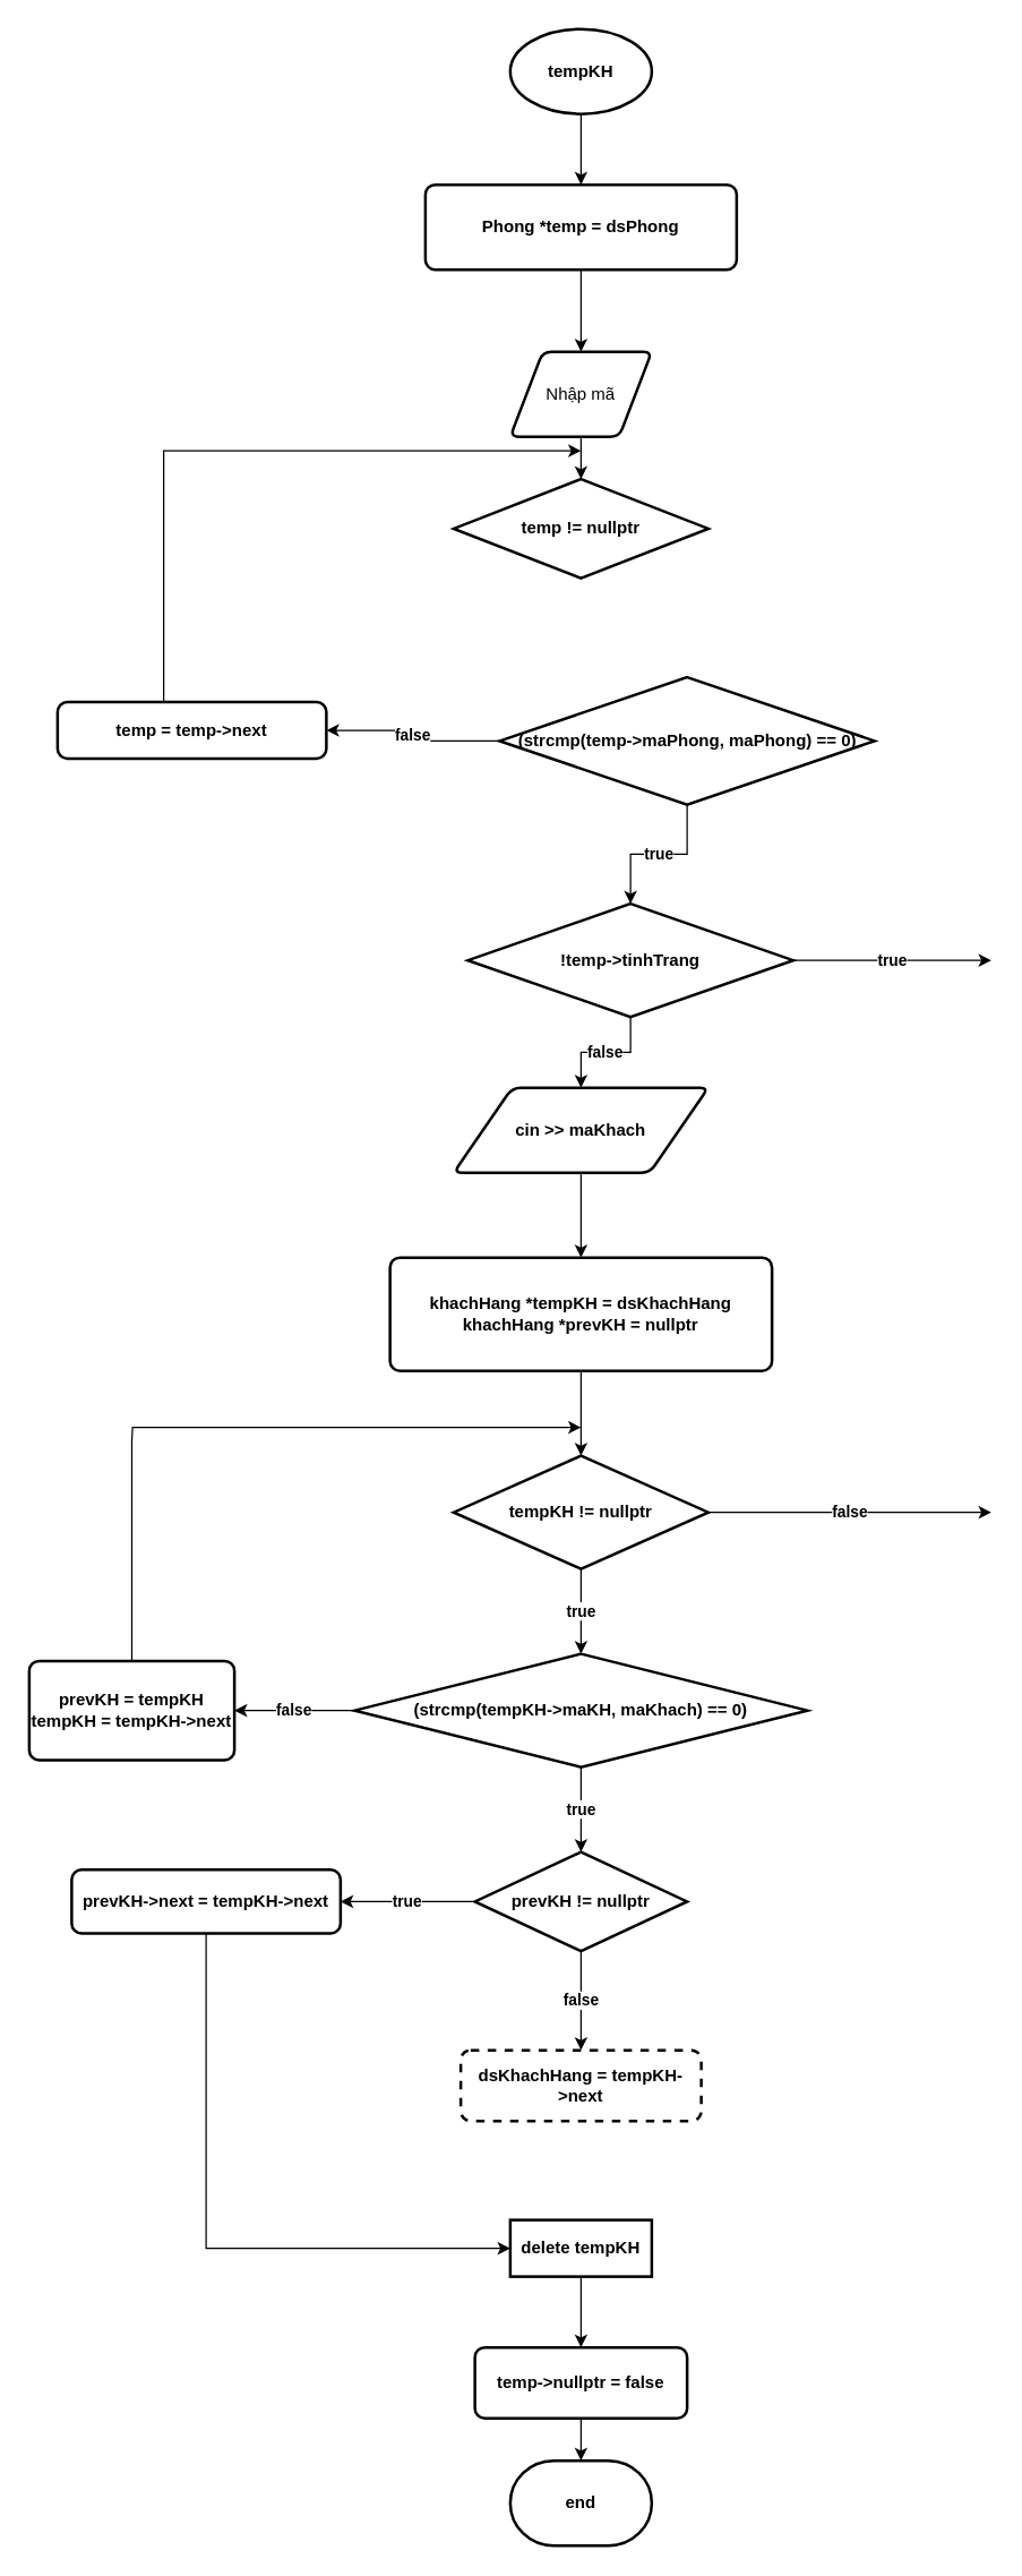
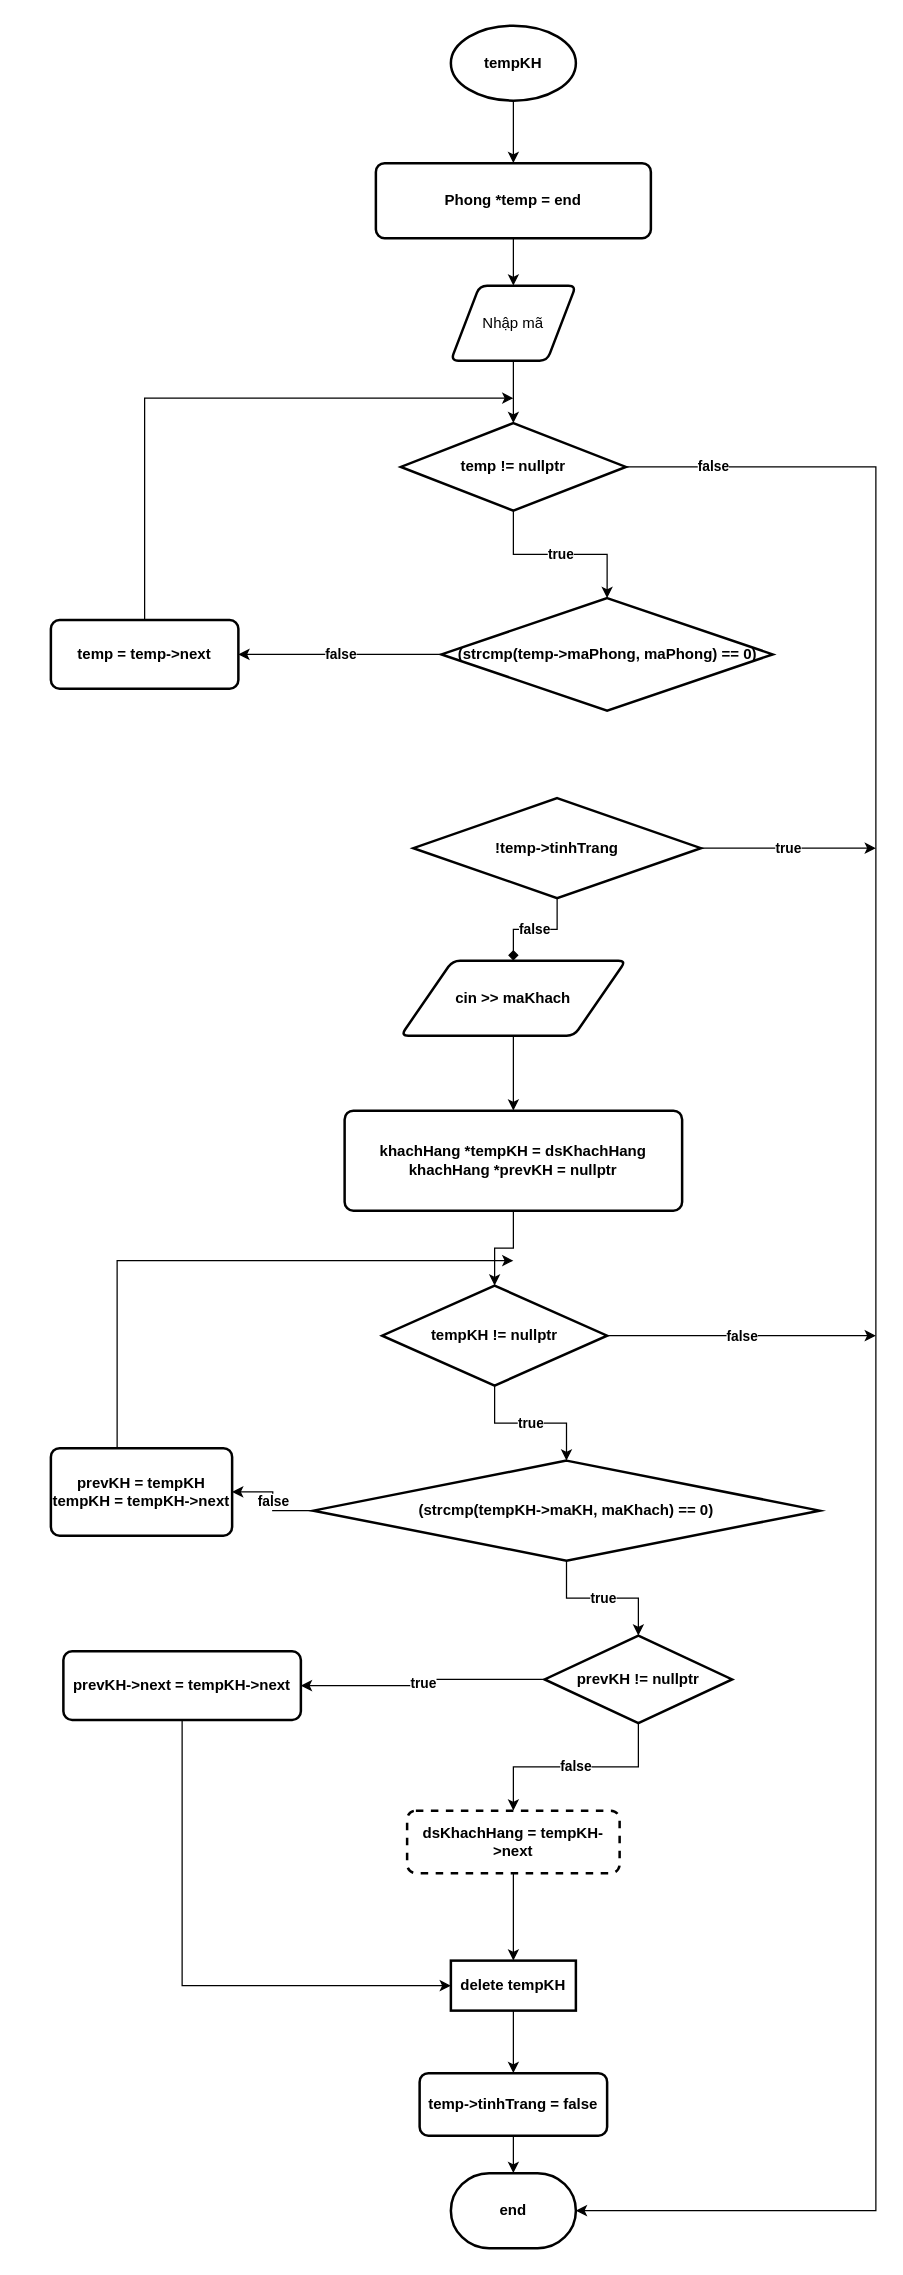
- <mxCell id="5" value="Phong *temp = dsPhong" style="rounded=1;whiteSpace=wrap;html=1;absoluteArcSize=1;arcSize=14;strokeWidth=2;fontStyle=1" parent="1" vertex="1"><mxGeometry x="300" y="130" width="220" height="60" as="geometry" /></mxCell>
+ <mxCell id="5" value="Phong *temp = end" style="rounded=1;whiteSpace=wrap;html=1;absoluteArcSize=1;arcSize=14;strokeWidth=2;fontStyle=1" parent="1" vertex="1"><mxGeometry x="300" y="130" width="220" height="60" as="geometry" /></mxCell>
- <mxCell id="42" value="Nhập mã" style="shape=parallelogram;html=1;strokeWidth=2;perimeter=parallelogramPerimeter;whiteSpace=wrap;rounded=1;arcSize=12;size=0.23;" vertex="1" parent="1"><mxGeometry x="360" y="248" width="100" height="60" as="geometry" /></mxCell>
+ <mxCell id="42" value="Nhập mã" style="shape=parallelogram;html=1;strokeWidth=2;perimeter=parallelogramPerimeter;whiteSpace=wrap;rounded=1;arcSize=12;size=0.23;" vertex="1" parent="1"><mxGeometry x="360" y="228" width="100" height="60" as="geometry" /></mxCell>
+ <mxCell id="6" value="true" style="edgeStyle=orthogonalEdgeStyle;rounded=0;orthogonalLoop=1;jettySize=auto;html=1;fontStyle=1" parent="1" source="8" target="11" edge="1"><mxGeometry relative="1" as="geometry"><mxPoint x="410" y="468" as="targetPoint" /></mxGeometry></mxCell>
- <mxCell id="37" value="temp = temp-&amp;gt;next" style="rounded=1;whiteSpace=wrap;html=1;absoluteArcSize=1;arcSize=14;strokeWidth=2;fontStyle=1" parent="1" vertex="1"><mxGeometry x="40" y="495.5" width="190" height="40" as="geometry" /></mxCell>
+ <mxCell id="37" value="temp = temp-&amp;gt;next" style="rounded=1;whiteSpace=wrap;html=1;absoluteArcSize=1;arcSize=14;strokeWidth=2;fontStyle=1" parent="1" vertex="1"><mxGeometry x="40" y="495.5" width="150" height="55" as="geometry" /></mxCell>
- <mxCell id="9" value="true" style="edgeStyle=orthogonalEdgeStyle;rounded=0;orthogonalLoop=1;jettySize=auto;html=1;fontStyle=1" parent="1" source="11" target="14" edge="1"><mxGeometry relative="1" as="geometry"><mxPoint x="410" y="638" as="targetPoint" /></mxGeometry></mxCell>
- <mxCell id="12" value="false" style="edgeStyle=orthogonalEdgeStyle;rounded=0;orthogonalLoop=1;jettySize=auto;html=1;fontStyle=1" parent="1" source="14" target="16" edge="1"><mxGeometry relative="1" as="geometry"><mxPoint x="410" y="788" as="targetPoint" /></mxGeometry></mxCell>
+ <mxCell id="12" value="false" style="edgeStyle=orthogonalEdgeStyle;rounded=0;orthogonalLoop=1;jettySize=auto;html=1;fontStyle=1;endArrow=diamond;" parent="1" source="14" target="16" edge="1"><mxGeometry relative="1" as="geometry"><mxPoint x="410" y="788" as="targetPoint" /></mxGeometry></mxCell>
- <mxCell id="21" value="tempKH != nullptr" style="strokeWidth=2;html=1;shape=mxgraph.flowchart.decision;whiteSpace=wrap;fontStyle=1" parent="1" vertex="1"><mxGeometry x="320" y="1028" width="180" height="80" as="geometry" /></mxCell>
+ <mxCell id="21" value="tempKH != nullptr" style="strokeWidth=2;html=1;shape=mxgraph.flowchart.decision;whiteSpace=wrap;fontStyle=1" parent="1" vertex="1"><mxGeometry x="305" y="1028" width="180" height="80" as="geometry" /></mxCell>
+ <mxCell id="7" value="false" style="edgeStyle=orthogonalEdgeStyle;rounded=0;orthogonalLoop=1;jettySize=auto;html=1;entryX=1;entryY=0.5;entryDx=0;entryDy=0;entryPerimeter=0;fontStyle=1" parent="1" source="8" target="38" edge="1"><mxGeometry x="-0.924" relative="1" as="geometry"><mxPoint x="700" y="1768" as="targetPoint" /><Array as="points"><mxPoint x="700" y="373" /><mxPoint x="700" y="1768" /></Array><mxPoint as="offset" /></mxGeometry></mxCell>
- <mxCell id="40" value="prevKH = tempKH&lt;br&gt;tempKH = tempKH-&amp;gt;next" style="rounded=1;whiteSpace=wrap;html=1;absoluteArcSize=1;arcSize=14;strokeWidth=2;fontStyle=1" parent="1" vertex="1"><mxGeometry x="20" y="1173" width="145" height="70" as="geometry" /></mxCell>
+ <mxCell id="40" value="prevKH = tempKH&lt;br&gt;tempKH = tempKH-&amp;gt;next" style="rounded=1;whiteSpace=wrap;html=1;absoluteArcSize=1;arcSize=14;strokeWidth=2;fontStyle=1" parent="1" vertex="1"><mxGeometry x="40" y="1158" width="145" height="70" as="geometry" /></mxCell>
- <mxCell id="24" value="(strcmp(tempKH-&amp;gt;maKH, maKhach) == 0)" style="strokeWidth=2;html=1;shape=mxgraph.flowchart.decision;whiteSpace=wrap;fontStyle=1" parent="1" vertex="1"><mxGeometry x="250" y="1168" width="320" height="80" as="geometry" /></mxCell>
+ <mxCell id="24" value="(strcmp(tempKH-&amp;gt;maKH, maKhach) == 0)" style="strokeWidth=2;html=1;shape=mxgraph.flowchart.decision;whiteSpace=wrap;fontStyle=1" parent="1" vertex="1"><mxGeometry x="250" y="1168" width="405" height="80" as="geometry" /></mxCell>
- <mxCell id="29" value="prevKH-&amp;gt;next = tempKH-&amp;gt;next" style="rounded=1;whiteSpace=wrap;html=1;absoluteArcSize=1;arcSize=14;strokeWidth=2;fontStyle=1" parent="1" vertex="1"><mxGeometry x="50" y="1320.5" width="190" height="45" as="geometry" /></mxCell>
+ <mxCell id="29" value="prevKH-&amp;gt;next = tempKH-&amp;gt;next" style="rounded=1;whiteSpace=wrap;html=1;absoluteArcSize=1;arcSize=14;strokeWidth=2;fontStyle=1" parent="1" vertex="1"><mxGeometry x="50" y="1320.5" width="190" height="55" as="geometry" /></mxCell>
- <mxCell id="27" value="prevKH != nullptr" style="strokeWidth=2;html=1;shape=mxgraph.flowchart.decision;whiteSpace=wrap;fontStyle=1" parent="1" vertex="1"><mxGeometry x="335" y="1308" width="150" height="70" as="geometry" /></mxCell>
+ <mxCell id="27" value="prevKH != nullptr" style="strokeWidth=2;html=1;shape=mxgraph.flowchart.decision;whiteSpace=wrap;fontStyle=1" parent="1" vertex="1"><mxGeometry x="435" y="1308" width="150" height="70" as="geometry" /></mxCell>
+ <mxCell id="30" style="edgeStyle=orthogonalEdgeStyle;rounded=0;orthogonalLoop=1;jettySize=auto;html=1;fontStyle=1" parent="1" source="31" target="33" edge="1"><mxGeometry relative="1" as="geometry"><mxPoint x="410" y="1558" as="targetPoint" /></mxGeometry></mxCell>
- <mxCell id="35" value="temp-&amp;gt;nullptr = false" style="rounded=1;whiteSpace=wrap;html=1;absoluteArcSize=1;arcSize=14;strokeWidth=2;fontStyle=1" parent="1" vertex="1"><mxGeometry x="335" y="1658" width="150" height="50" as="geometry" /></mxCell>
+ <mxCell id="35" value="temp-&amp;gt;tinhTrang = false" style="rounded=1;whiteSpace=wrap;html=1;absoluteArcSize=1;arcSize=14;strokeWidth=2;fontStyle=1" parent="1" vertex="1"><mxGeometry x="335" y="1658" width="150" height="50" as="geometry" /></mxCell>
